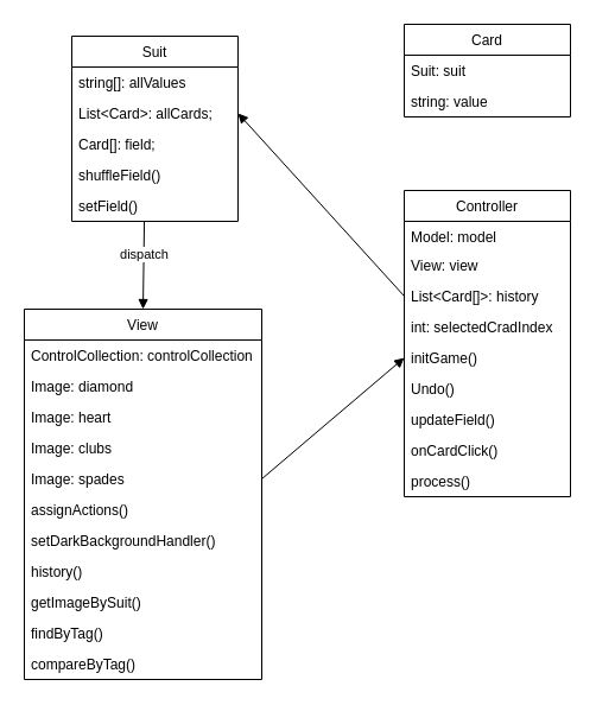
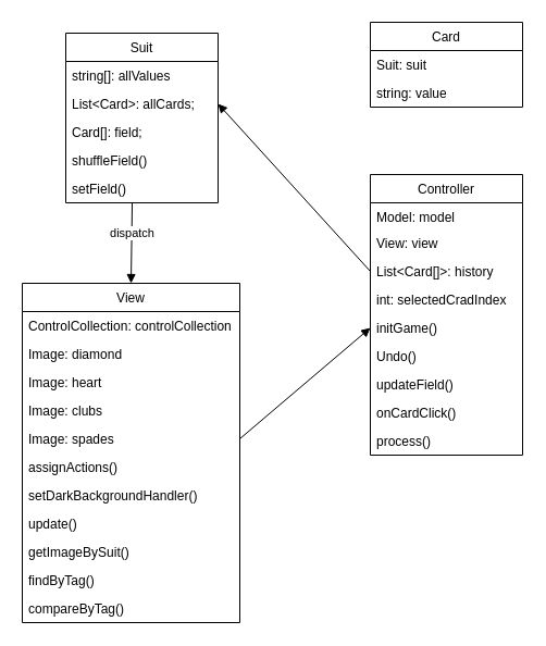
- <mxCell id="16" value="history()" style="text;strokeColor=none;fillColor=none;align=left;verticalAlign=top;spacingLeft=4;spacingRight=4;overflow=hidden;rotatable=0;points=[[0,0.5],[1,0.5]];portConstraint=eastwest;" vertex="1" parent="8"><mxGeometry y="208" width="200" height="26" as="geometry" /></mxCell>
+ <mxCell id="16" value="update()" style="text;strokeColor=none;fillColor=none;align=left;verticalAlign=top;spacingLeft=4;spacingRight=4;overflow=hidden;rotatable=0;points=[[0,0.5],[1,0.5]];portConstraint=eastwest;" vertex="1" parent="8"><mxGeometry y="208" width="200" height="26" as="geometry" /></mxCell>
